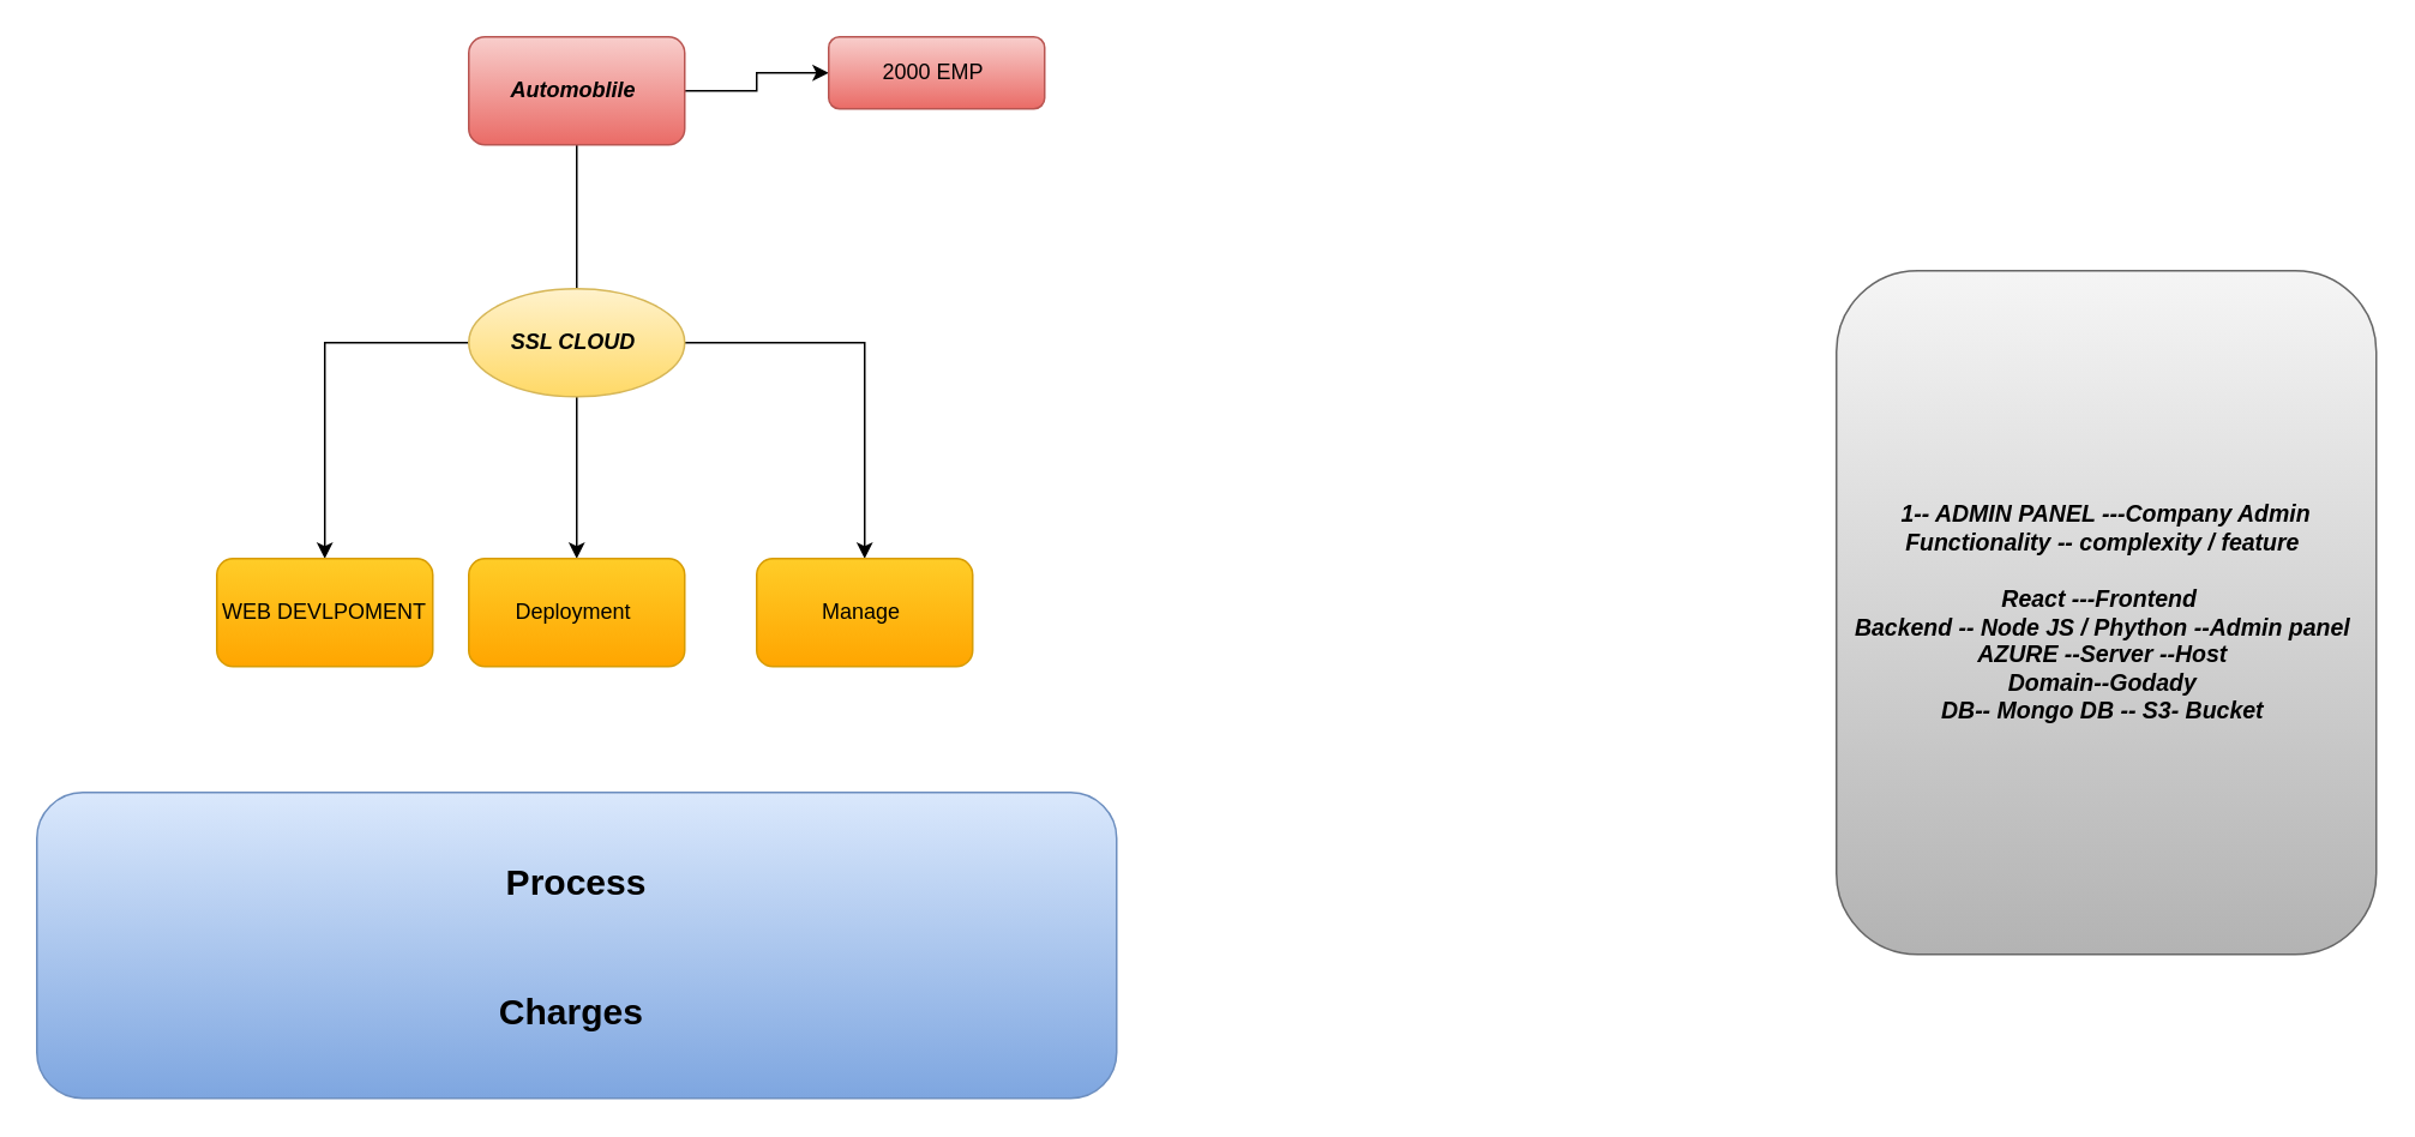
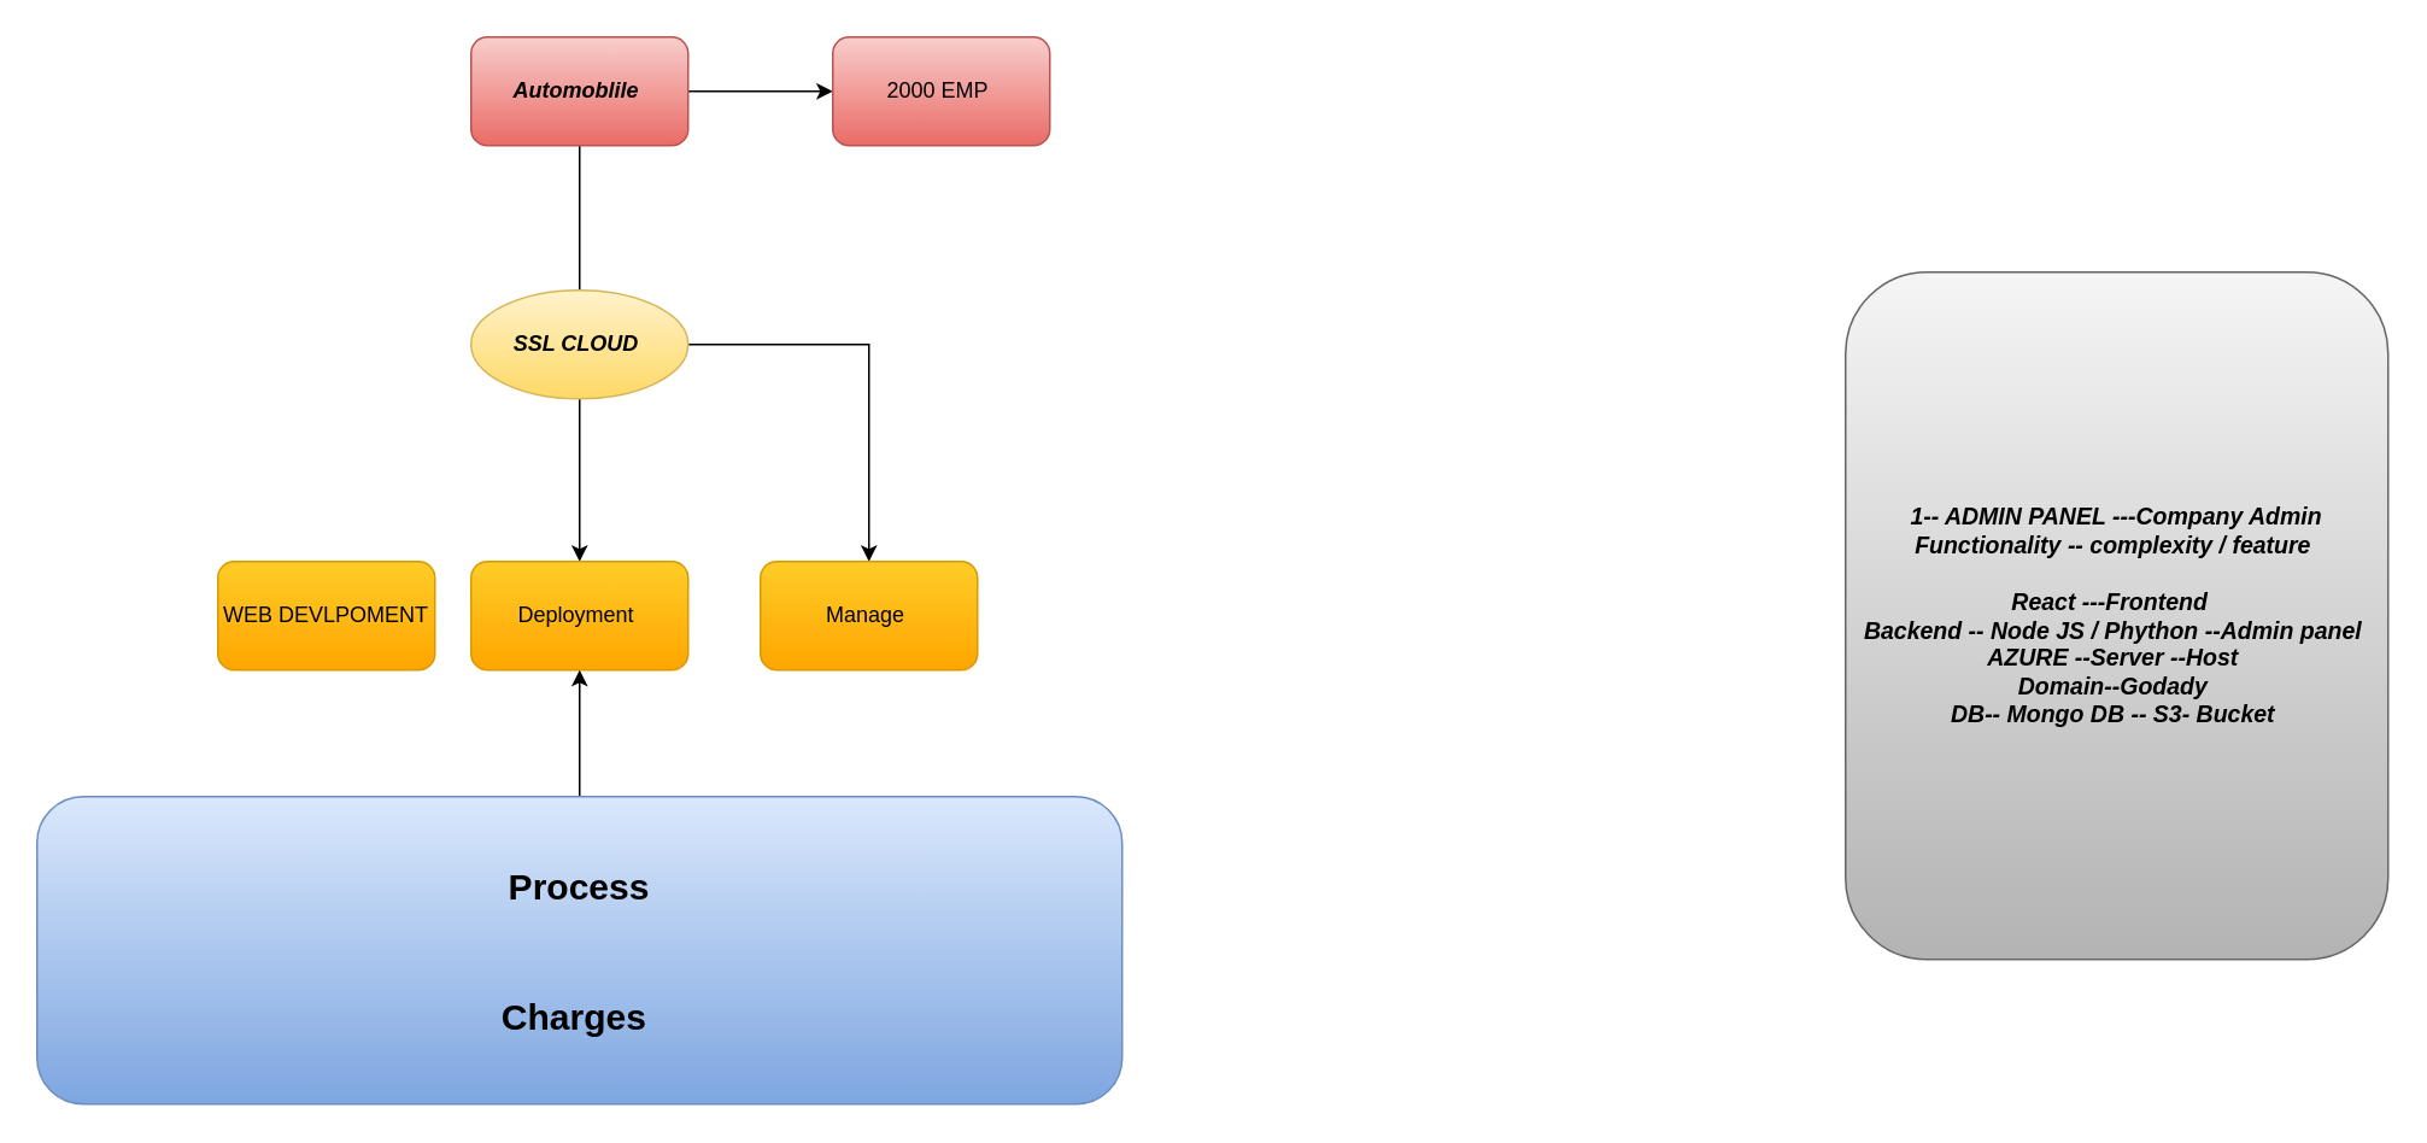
- <mxCell id="5" value="2000 EMP&amp;nbsp;" style="whiteSpace=wrap;html=1;fillColor=#f8cecc;strokeColor=#b85450;rounded=1;gradientColor=#ea6b66;" vertex="1" parent="1"><mxGeometry x="460" y="20" width="120" height="40" as="geometry" /></mxCell>
+ <mxCell id="5" value="2000 EMP&amp;nbsp;" style="whiteSpace=wrap;html=1;fillColor=#f8cecc;strokeColor=#b85450;rounded=1;gradientColor=#ea6b66;" vertex="1" parent="1"><mxGeometry x="460" y="20" width="120" height="60" as="geometry" /></mxCell>
- <mxCell id="6" value="" style="edgeStyle=orthogonalEdgeStyle;rounded=0;orthogonalLoop=1;jettySize=auto;html=1;" edge="1" parent="1" source="9" target="10"><mxGeometry relative="1" as="geometry" /></mxCell>
+ <mxCell id="13" style="edgeStyle=orthogonalEdgeStyle;rounded=0;orthogonalLoop=1;jettySize=auto;html=1;entryX=0.5;entryY=1;entryDx=0;entryDy=0;" edge="1" parent="1" source="14" target="11"><mxGeometry relative="1" as="geometry" /></mxCell>
